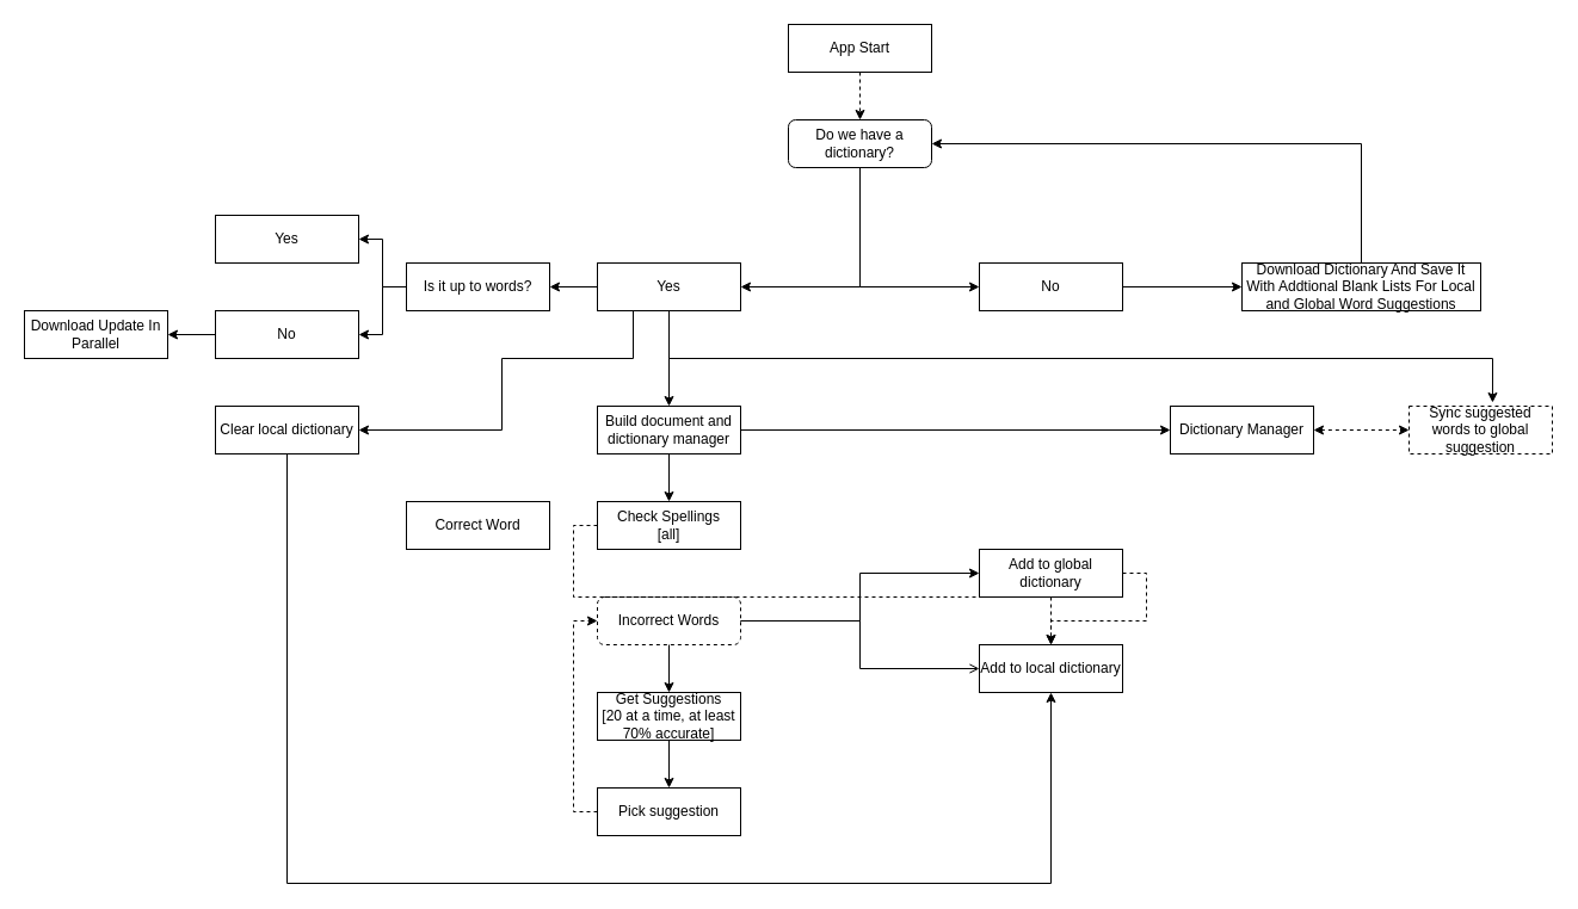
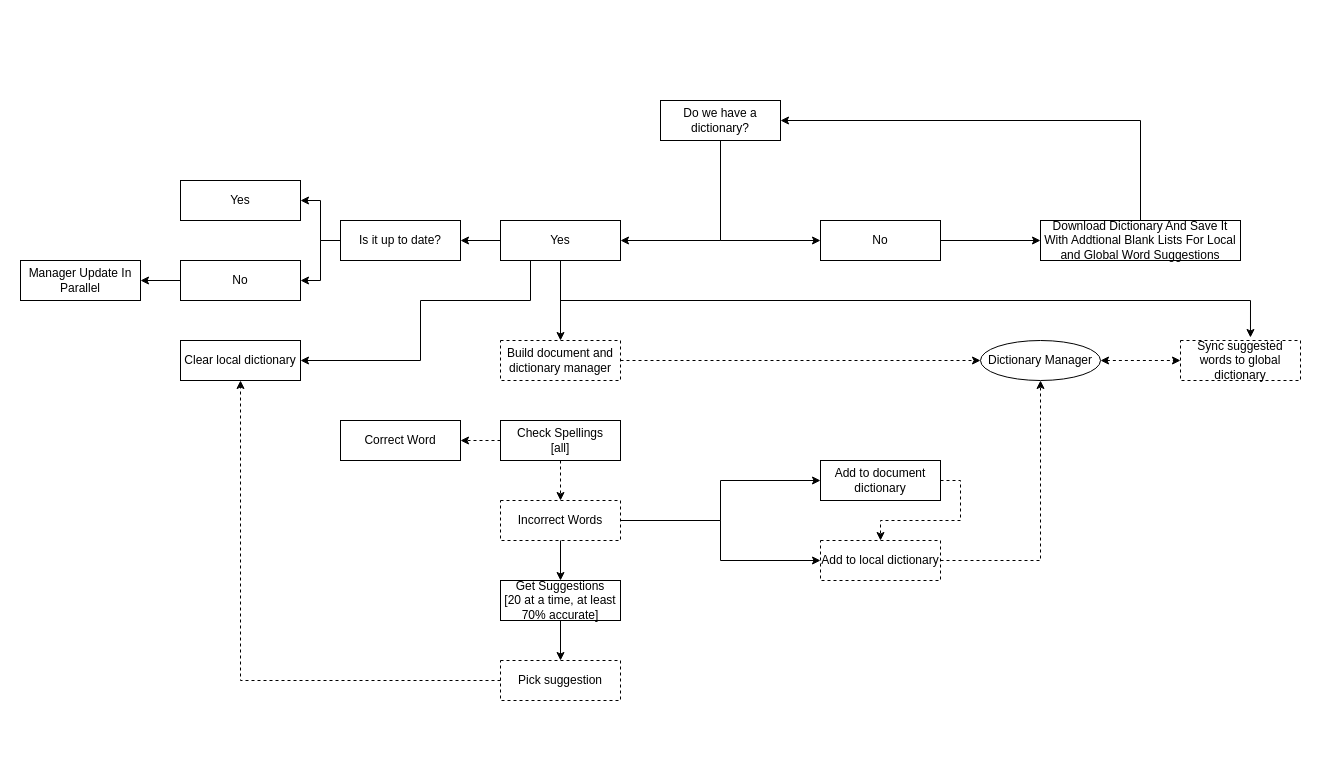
- <mxCell id="3" value="&lt;div&gt;App Start&lt;/div&gt;" style="rounded=0;whiteSpace=wrap;html=1;fillColor=none;" vertex="1" parent="1"><mxGeometry x="660" width="120" height="40" as="geometry" y="20" /></mxCell>
- <mxCell id="2" style="edgeStyle=orthogonalEdgeStyle;rounded=0;orthogonalLoop=1;jettySize=auto;html=1;exitX=0.5;exitY=1;exitDx=0;exitDy=0;entryX=0.5;entryY=0;entryDx=0;entryDy=0;dashed=1;" edge="1" parent="1" source="3" target="6"><mxGeometry relative="1" as="geometry" /></mxCell>
- <mxCell id="6" value="Do we have a dictionary?" style="whiteSpace=wrap;html=1;fillColor=none;rounded=1;" vertex="1" parent="1"><mxGeometry x="660" y="100" width="120" height="40" as="geometry" /></mxCell>
+ <mxCell id="6" value="Do we have a dictionary?" style="rounded=0;whiteSpace=wrap;html=1;fillColor=none;" vertex="1" parent="1"><mxGeometry x="660" y="100" width="120" height="40" as="geometry" /></mxCell>
- <mxCell id="18" value="Is it up to words?" style="rounded=0;whiteSpace=wrap;html=1;fillColor=none;" vertex="1" parent="1"><mxGeometry x="340" y="220" width="120" height="40" as="geometry" /></mxCell>
+ <mxCell id="18" value="Is it up to date?" style="rounded=0;whiteSpace=wrap;html=1;fillColor=none;" vertex="1" parent="1"><mxGeometry x="340" y="220" width="120" height="40" as="geometry" /></mxCell>
- <mxCell id="22" value="Download Update In Parallel" style="rounded=0;whiteSpace=wrap;html=1;fillColor=none;" vertex="1" parent="1"><mxGeometry x="20" y="260" width="120" height="40" as="geometry" /></mxCell>
+ <mxCell id="22" value="Manager Update In Parallel" style="rounded=0;whiteSpace=wrap;html=1;fillColor=none;" vertex="1" parent="1"><mxGeometry x="20" y="260" width="120" height="40" as="geometry" /></mxCell>
- <mxCell id="33" value="&lt;div&gt;Build document and dictionary manager&lt;/div&gt;" style="rounded=0;whiteSpace=wrap;html=1;fillColor=none;" vertex="1" parent="1"><mxGeometry x="500" y="340" width="120" height="40" as="geometry" /></mxCell>
+ <mxCell id="33" value="&lt;div&gt;Build document and dictionary manager&lt;/div&gt;" style="rounded=0;whiteSpace=wrap;html=1;fillColor=none;dashed=1;" vertex="1" parent="1"><mxGeometry x="500" y="340" width="120" height="40" as="geometry" /></mxCell>
- <mxCell id="31" style="edgeStyle=orthogonalEdgeStyle;rounded=0;orthogonalLoop=1;jettySize=auto;html=1;exitX=1;exitY=0.5;exitDx=0;exitDy=0;dashed=0;" edge="1" parent="1" source="33" target="35"><mxGeometry relative="1" as="geometry" /></mxCell>
+ <mxCell id="31" style="edgeStyle=orthogonalEdgeStyle;rounded=0;orthogonalLoop=1;jettySize=auto;html=1;exitX=1;exitY=0.5;exitDx=0;exitDy=0;dashed=1;" edge="1" parent="1" source="33" target="35"><mxGeometry relative="1" as="geometry" /></mxCell>
- <mxCell id="35" value="&lt;div&gt;Dictionary Manager&lt;br&gt;&lt;/div&gt;" style="rounded=0;whiteSpace=wrap;html=1;fillColor=none;" vertex="1" parent="1"><mxGeometry x="980" y="340" width="120" height="40" as="geometry" /></mxCell>
+ <mxCell id="35" value="&lt;div&gt;Dictionary Manager&lt;br&gt;&lt;/div&gt;" style="ellipse;whiteSpace=wrap;html=1;fillColor=none;" vertex="1" parent="1"><mxGeometry x="980" y="340" width="120" height="40" as="geometry" /></mxCell>
- <mxCell id="44" value="Sync suggested words to global suggestion" style="rounded=0;whiteSpace=wrap;html=1;fillColor=none;dashed=1;" vertex="1" parent="1"><mxGeometry x="1180" y="340" width="120" height="40" as="geometry" /></mxCell>
+ <mxCell id="44" value="Sync suggested words to global dictionary" style="rounded=0;whiteSpace=wrap;html=1;fillColor=none;dashed=1;" vertex="1" parent="1"><mxGeometry x="1180" y="340" width="120" height="40" as="geometry" /></mxCell>
- <mxCell id="32" style="edgeStyle=orthogonalEdgeStyle;rounded=0;orthogonalLoop=1;jettySize=auto;html=1;exitX=0.5;exitY=1;exitDx=0;exitDy=0;entryX=0.5;entryY=0;entryDx=0;entryDy=0;" edge="1" parent="1" source="33" target="25"><mxGeometry relative="1" as="geometry" /></mxCell>
+ <mxCell id="24" style="edgeStyle=orthogonalEdgeStyle;rounded=0;orthogonalLoop=1;jettySize=auto;html=1;exitX=0.5;exitY=1;exitDx=0;exitDy=0;entryX=0.5;entryY=0;entryDx=0;entryDy=0;dashed=1;" edge="1" parent="1" source="25" target="30"><mxGeometry relative="1" as="geometry" /></mxCell>
- <mxCell id="43" value="&lt;div&gt;Add to global dictionary&lt;/div&gt;" style="rounded=0;whiteSpace=wrap;html=1;fillColor=none;" vertex="1" parent="1"><mxGeometry x="820" y="460" width="120" height="40" as="geometry" /></mxCell>
+ <mxCell id="43" value="&lt;div&gt;Add to document dictionary&lt;/div&gt;" style="rounded=0;whiteSpace=wrap;html=1;fillColor=none;" vertex="1" parent="1"><mxGeometry x="820" y="460" width="120" height="40" as="geometry" /></mxCell>
- <mxCell id="23" style="edgeStyle=orthogonalEdgeStyle;rounded=0;orthogonalLoop=1;jettySize=auto;html=1;exitX=0;exitY=0.5;exitDx=0;exitDy=0;dashed=1;" edge="1" parent="1" source="25" target="39"><mxGeometry relative="1" as="geometry" /></mxCell>
+ <mxCell id="23" style="edgeStyle=orthogonalEdgeStyle;rounded=0;orthogonalLoop=1;jettySize=auto;html=1;exitX=0;exitY=0.5;exitDx=0;exitDy=0;entryX=1;entryY=0.5;entryDx=0;entryDy=0;dashed=1;" edge="1" parent="1" source="25" target="26"><mxGeometry relative="1" as="geometry" /></mxCell>
- <mxCell id="30" value="Incorrect Words" style="whiteSpace=wrap;html=1;fillColor=none;dashed=1;rounded=1;" vertex="1" parent="1"><mxGeometry x="500" y="500" width="120" height="40" as="geometry" /></mxCell>
+ <mxCell id="30" value="Incorrect Words" style="rounded=0;whiteSpace=wrap;html=1;fillColor=none;dashed=1;" vertex="1" parent="1"><mxGeometry x="500" y="500" width="120" height="40" as="geometry" /></mxCell>
+ <mxCell id="38" style="edgeStyle=orthogonalEdgeStyle;rounded=0;orthogonalLoop=1;jettySize=auto;html=1;exitX=1;exitY=0.5;exitDx=0;exitDy=0;entryX=0.5;entryY=1;entryDx=0;entryDy=0;dashed=1;" edge="1" parent="1" source="39" target="35"><mxGeometry relative="1" as="geometry" /></mxCell>
- <mxCell id="28" style="edgeStyle=orthogonalEdgeStyle;rounded=0;orthogonalLoop=1;jettySize=auto;html=1;exitX=1;exitY=0.5;exitDx=0;exitDy=0;entryX=0;entryY=0.5;entryDx=0;entryDy=0;endArrow=open;" edge="1" parent="1" source="30" target="39"><mxGeometry relative="1" as="geometry" /></mxCell>
+ <mxCell id="28" style="edgeStyle=orthogonalEdgeStyle;rounded=0;orthogonalLoop=1;jettySize=auto;html=1;exitX=1;exitY=0.5;exitDx=0;exitDy=0;entryX=0;entryY=0.5;entryDx=0;entryDy=0;" edge="1" parent="1" source="30" target="39"><mxGeometry relative="1" as="geometry" /></mxCell>
- <mxCell id="39" value="&lt;div&gt;Add to local dictionary&lt;/div&gt;" style="rounded=0;whiteSpace=wrap;html=1;fillColor=none;" vertex="1" parent="1"><mxGeometry x="820" y="540" width="120" height="40" as="geometry" /></mxCell>
+ <mxCell id="39" value="&lt;div&gt;Add to local dictionary&lt;/div&gt;" style="rounded=0;whiteSpace=wrap;html=1;fillColor=none;dashed=1;" vertex="1" parent="1"><mxGeometry x="820" y="540" width="120" height="40" as="geometry" /></mxCell>
- <mxCell id="40" style="edgeStyle=orthogonalEdgeStyle;rounded=0;orthogonalLoop=1;jettySize=auto;html=1;exitX=0;exitY=0.5;exitDx=0;exitDy=0;entryX=0;entryY=0.5;entryDx=0;entryDy=0;dashed=1;" edge="1" parent="1" source="41" target="30"><mxGeometry relative="1" as="geometry" /></mxCell>
+ <mxCell id="40" style="edgeStyle=orthogonalEdgeStyle;rounded=0;orthogonalLoop=1;jettySize=auto;html=1;exitX=0;exitY=0.5;exitDx=0;exitDy=0;dashed=1;" edge="1" parent="1" source="41" target="46"><mxGeometry relative="1" as="geometry" /></mxCell>
- <mxCell id="41" value="Pick suggestion" style="rounded=0;whiteSpace=wrap;html=1;fillColor=none;" vertex="1" parent="1"><mxGeometry x="500" y="660" width="120" height="40" as="geometry" /></mxCell>
+ <mxCell id="41" value="Pick suggestion" style="rounded=0;whiteSpace=wrap;html=1;fillColor=none;dashed=1;" vertex="1" parent="1"><mxGeometry x="500" y="660" width="120" height="40" as="geometry" /></mxCell>
- <mxCell id="45" style="edgeStyle=orthogonalEdgeStyle;rounded=0;orthogonalLoop=1;jettySize=auto;html=1;exitX=0.5;exitY=1;exitDx=0;exitDy=0;entryX=0.5;entryY=1;entryDx=0;entryDy=0;startArrow=none;startFill=0;" edge="1" parent="1" source="46" target="39"><mxGeometry relative="1" as="geometry"><Array as="points"><mxPoint x="240" y="740" /><mxPoint x="880" y="740" /></Array></mxGeometry></mxCell>
